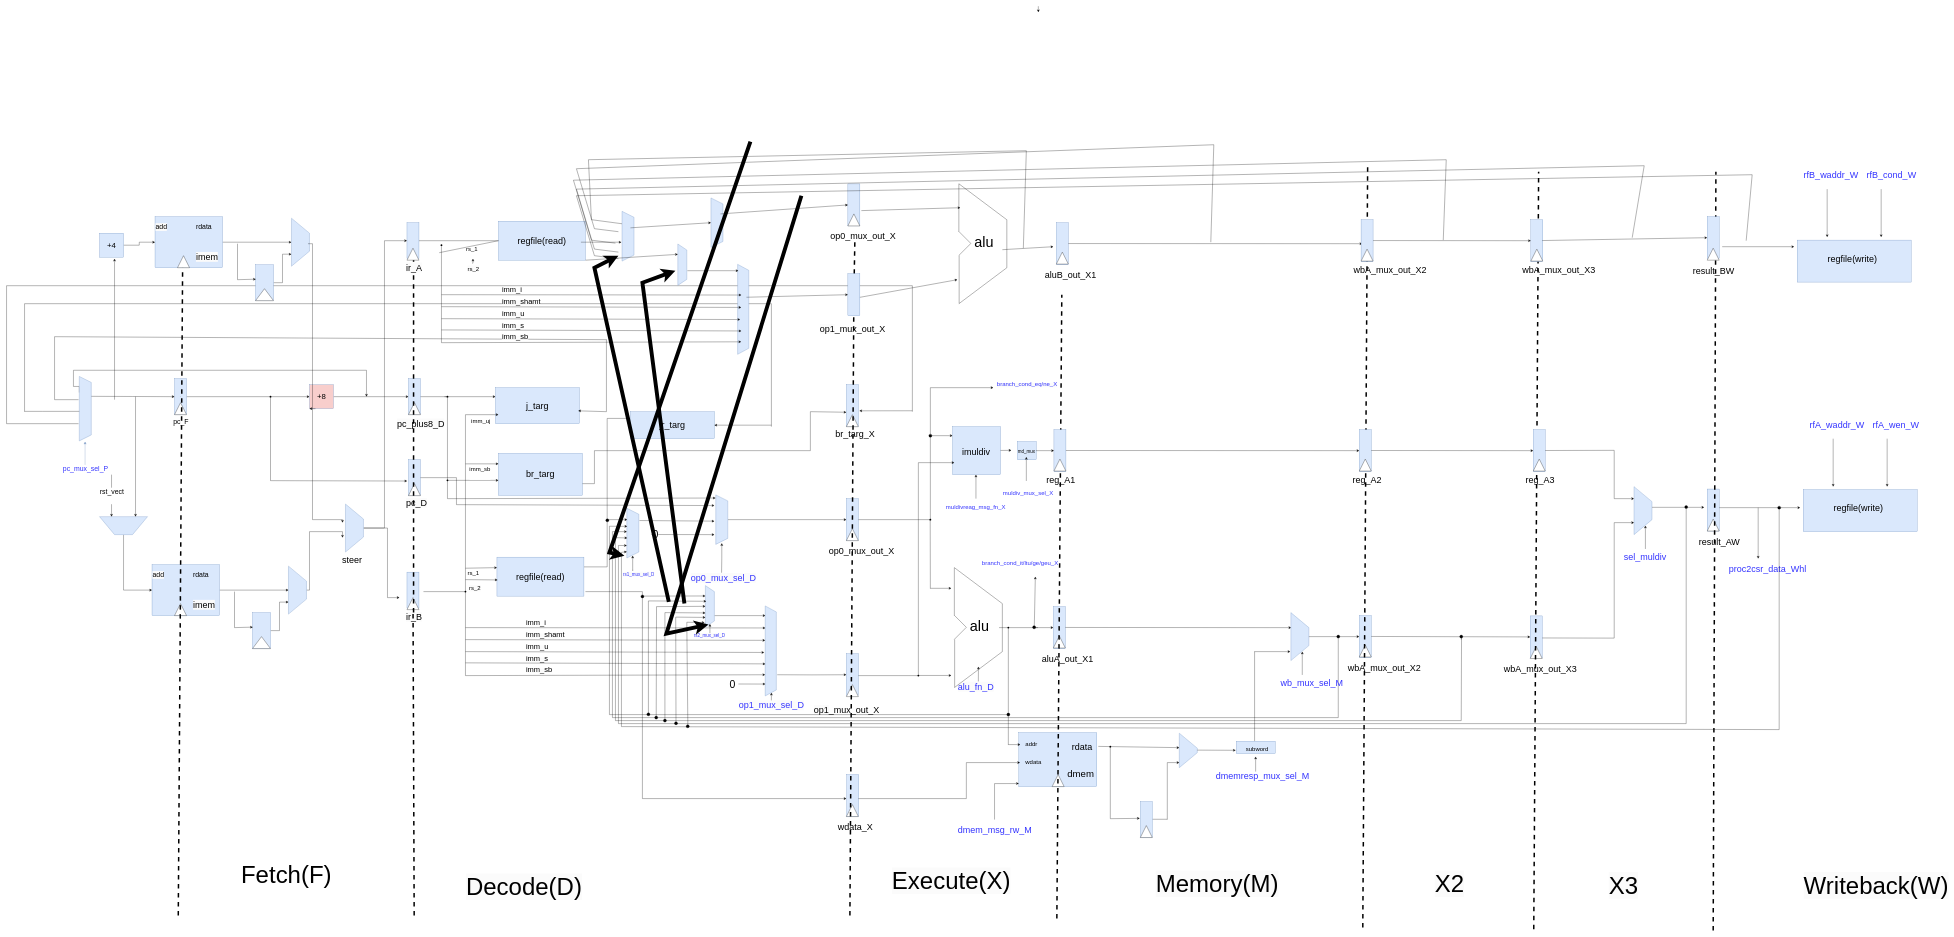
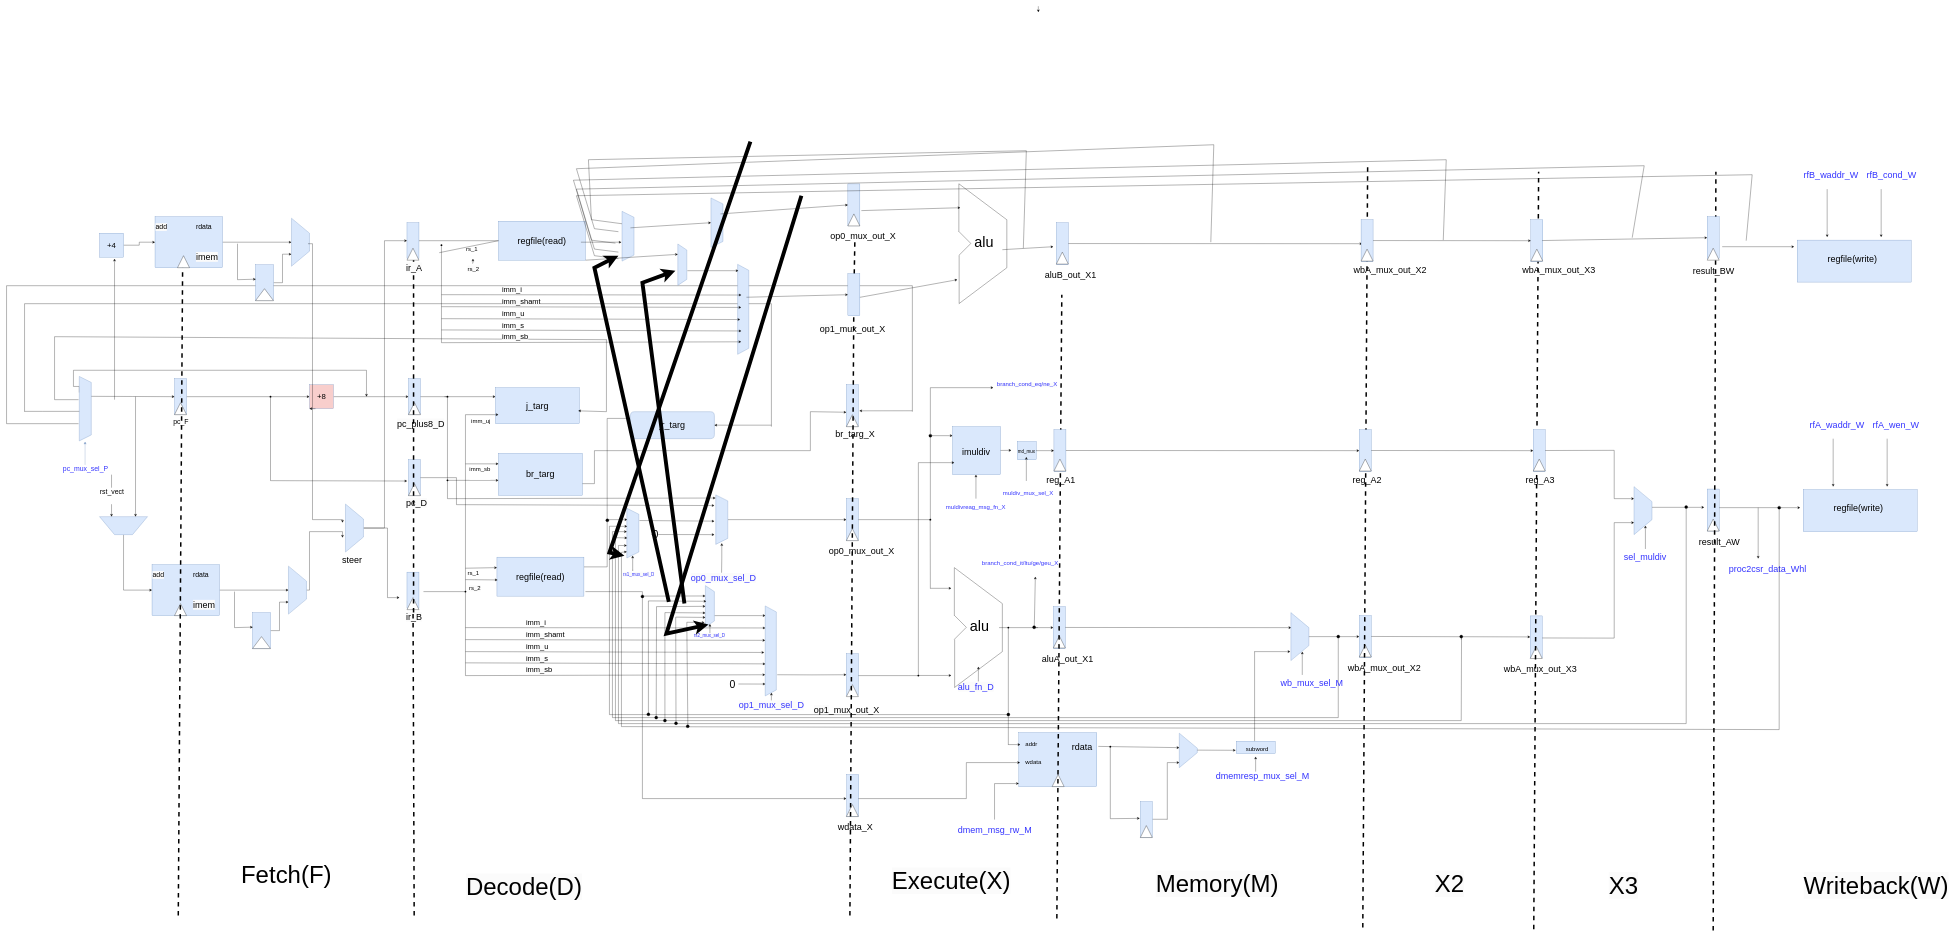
- <mxCell id="32" value="&lt;font style=&quot;font-size: 30px;&quot;&gt;jr_targ&lt;/font&gt;" style="rounded=0;whiteSpace=wrap;html=1;fillColor=#dae8fc;strokeColor=#6c8ebf;" parent="1" vertex="1"><mxGeometry x="2100" y="1372" width="280" height="90" as="geometry" /></mxCell>
+ <mxCell id="32" value="&lt;font style=&quot;font-size: 30px;&quot;&gt;jr_targ&lt;/font&gt;" style="whiteSpace=wrap;html=1;fillColor=#dae8fc;strokeColor=#6c8ebf;rounded=1;" parent="1" vertex="1"><mxGeometry x="2100" y="1372" width="280" height="90" as="geometry" /></mxCell>
- <mxCell id="214" value="&lt;div&gt;&lt;font style=&quot;font-size: 32px;&quot;&gt;dmem&lt;/font&gt;&lt;/div&gt;" style="text;whiteSpace=wrap;html=1;" parent="209" vertex="1"><mxGeometry x="160" y="110" width="90" height="50" as="geometry" /></mxCell>
